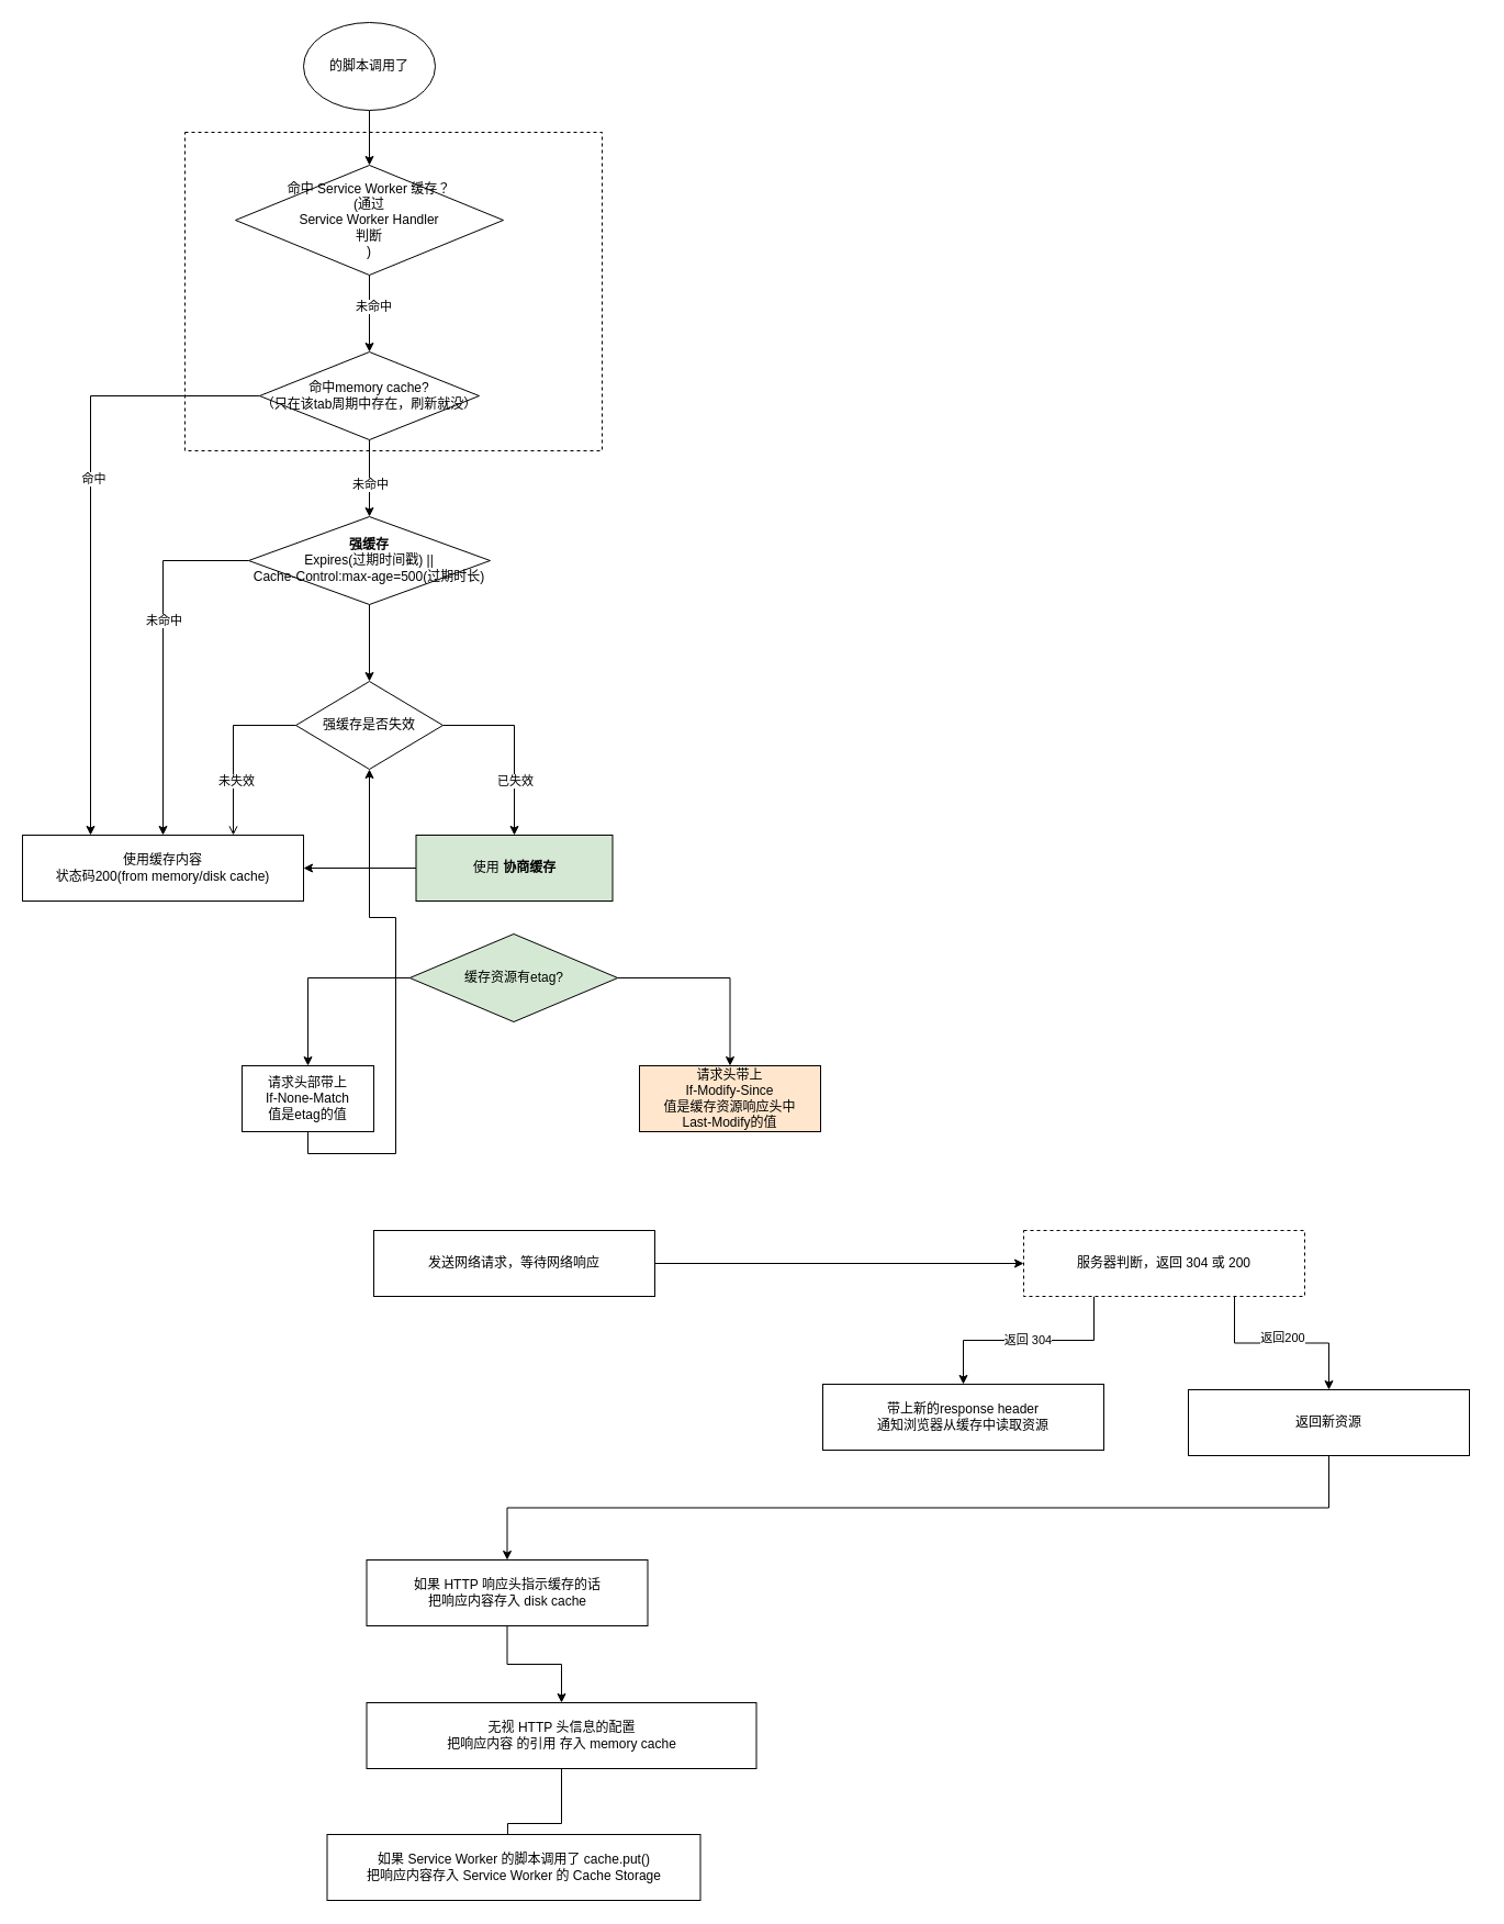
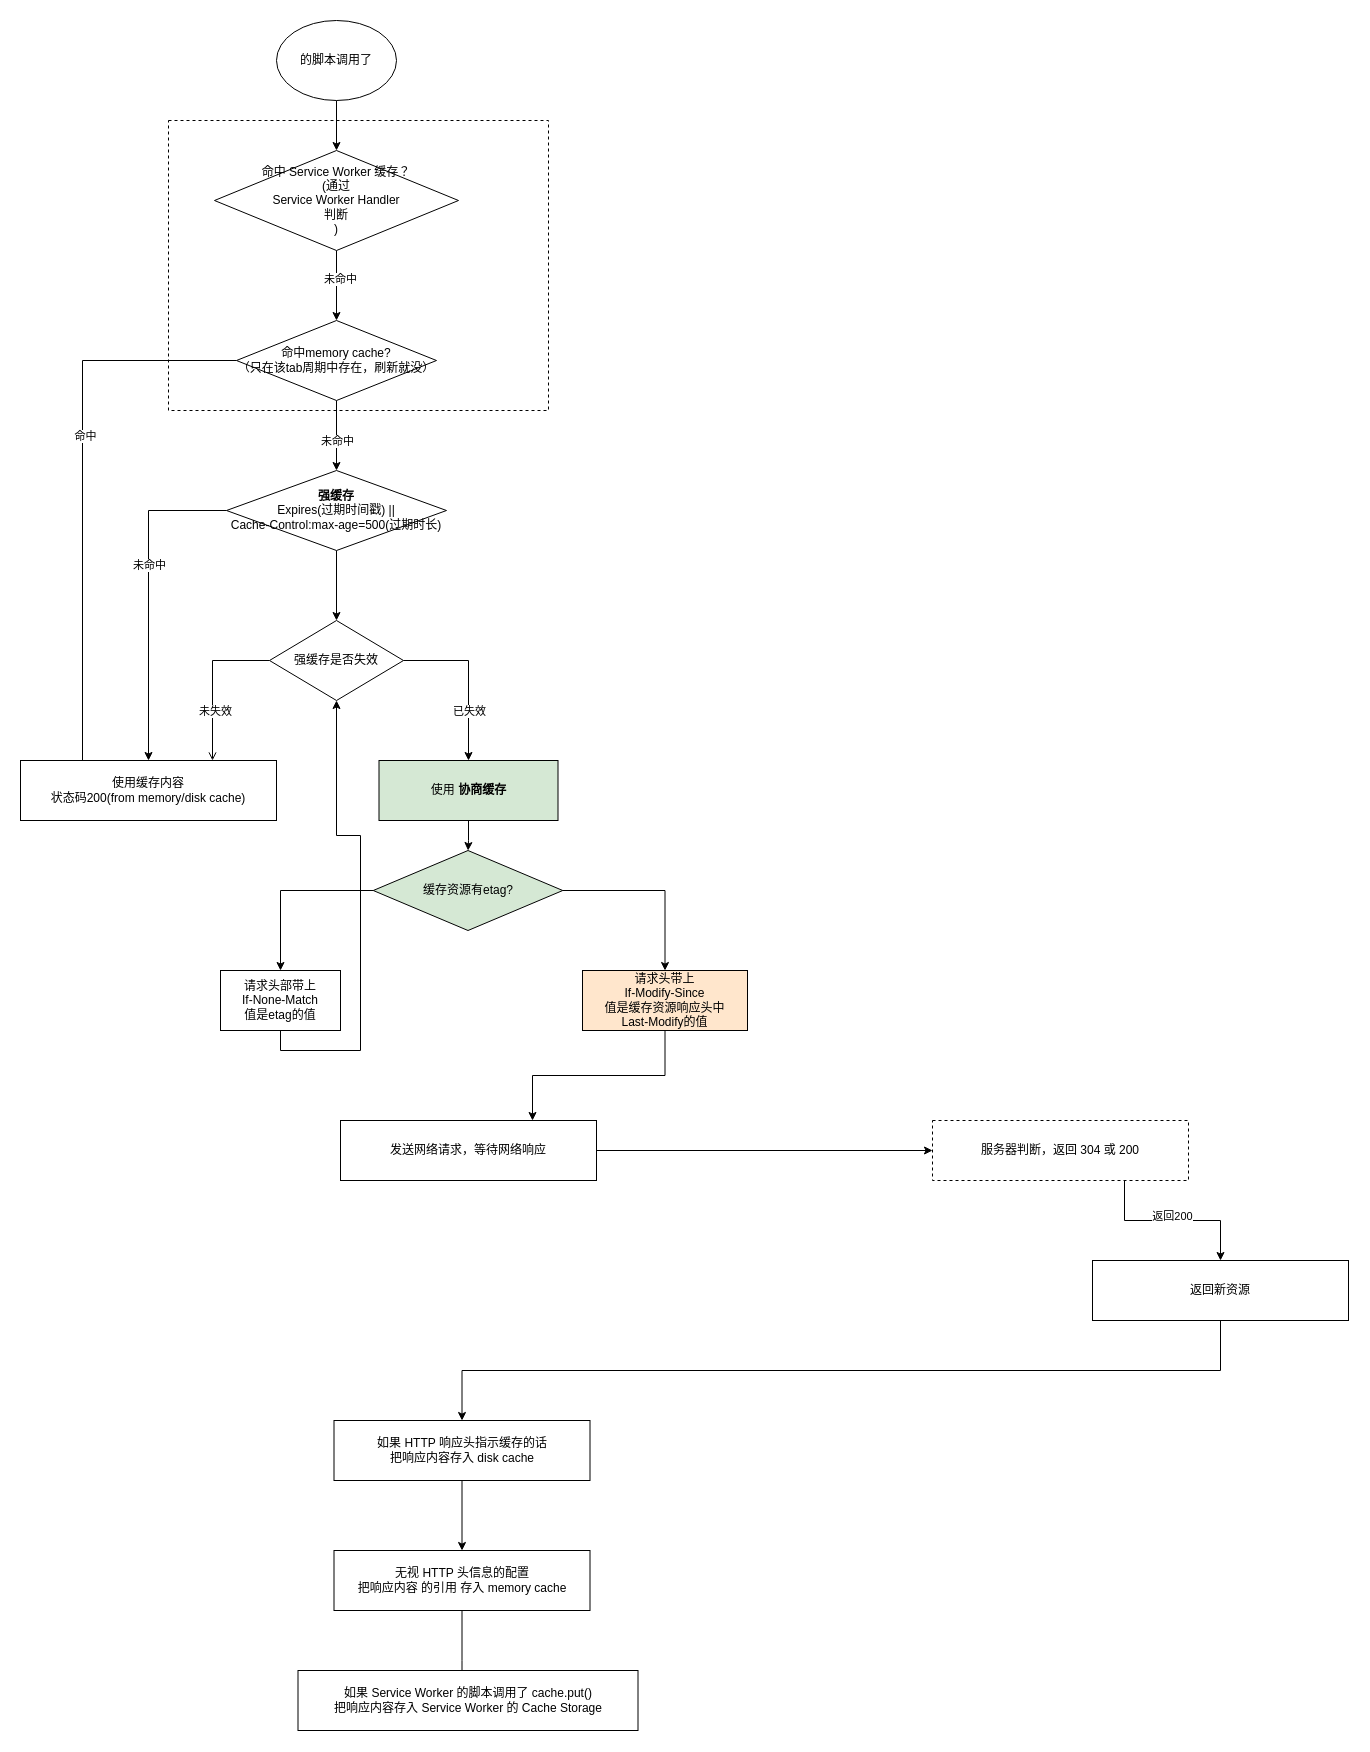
- <mxCell id="9" style="edgeStyle=orthogonalEdgeStyle;rounded=0;orthogonalLoop=1;jettySize=auto;html=1;exitX=0;exitY=0.5;exitDx=0;exitDy=0;" parent="1" source="11" target="13" edge="1"><mxGeometry relative="1" as="geometry"><Array as="points"><mxPoint x="82" y="360" /></Array></mxGeometry></mxCell>
+ <mxCell id="9" style="edgeStyle=orthogonalEdgeStyle;rounded=0;orthogonalLoop=1;jettySize=auto;html=1;exitX=0;exitY=0.5;exitDx=0;exitDy=0;endArrow=none;" parent="1" source="11" target="13" edge="1"><mxGeometry relative="1" as="geometry"><Array as="points"><mxPoint x="82" y="360" /></Array></mxGeometry></mxCell>
- <mxCell id="29" value="" style="edgeStyle=orthogonalEdgeStyle;rounded=0;orthogonalLoop=1;jettySize=auto;html=1;" edge="1" parent="1" source="30" target="13"><mxGeometry relative="1" as="geometry" /></mxCell>
+ <mxCell id="29" value="" style="edgeStyle=orthogonalEdgeStyle;rounded=0;orthogonalLoop=1;jettySize=auto;html=1;" edge="1" parent="1" source="30" target="41"><mxGeometry relative="1" as="geometry" /></mxCell>
+ <mxCell id="44" style="edgeStyle=orthogonalEdgeStyle;rounded=0;orthogonalLoop=1;jettySize=auto;html=1;exitX=0.5;exitY=1;exitDx=0;exitDy=0;entryX=0.75;entryY=0;entryDx=0;entryDy=0;" edge="1" parent="1" source="45" target="23"><mxGeometry relative="1" as="geometry" /></mxCell>
- <mxCell id="31" value="返回 304" style="edgeStyle=orthogonalEdgeStyle;rounded=0;orthogonalLoop=1;jettySize=auto;html=1;exitX=0.25;exitY=1;exitDx=0;exitDy=0;" parent="1" source="34" target="35" edge="1"><mxGeometry relative="1" as="geometry" /></mxCell>
- <mxCell id="35" value="带上新的response header&lt;br&gt;通知浏览器从缓存中读取资源" style="rounded=0;whiteSpace=wrap;html=1;" parent="1" vertex="1"><mxGeometry x="749" y="1260" width="256" height="60" as="geometry" /></mxCell>
- <mxCell id="37" value="返回新资源" style="rounded=0;whiteSpace=wrap;html=1;" parent="1" vertex="1"><mxGeometry x="1082" y="1265" width="256" height="60" as="geometry" /></mxCell>
+ <mxCell id="37" value="返回新资源" style="rounded=0;whiteSpace=wrap;html=1;" parent="1" vertex="1"><mxGeometry x="1092" y="1260" width="256" height="60" as="geometry" /></mxCell>
- <mxCell id="27" value="无视 HTTP 头信息的配置&lt;br&gt;把响应内容 的引用 存入 memory cache" style="rounded=0;whiteSpace=wrap;html=1;" parent="1" vertex="1"><mxGeometry x="333.5" y="1550" width="355" height="60" as="geometry" /></mxCell>
+ <mxCell id="27" value="无视 HTTP 头信息的配置&lt;br&gt;把响应内容 的引用 存入 memory cache" style="rounded=0;whiteSpace=wrap;html=1;" parent="1" vertex="1"><mxGeometry x="333.5" y="1550" width="256" height="60" as="geometry" /></mxCell>
